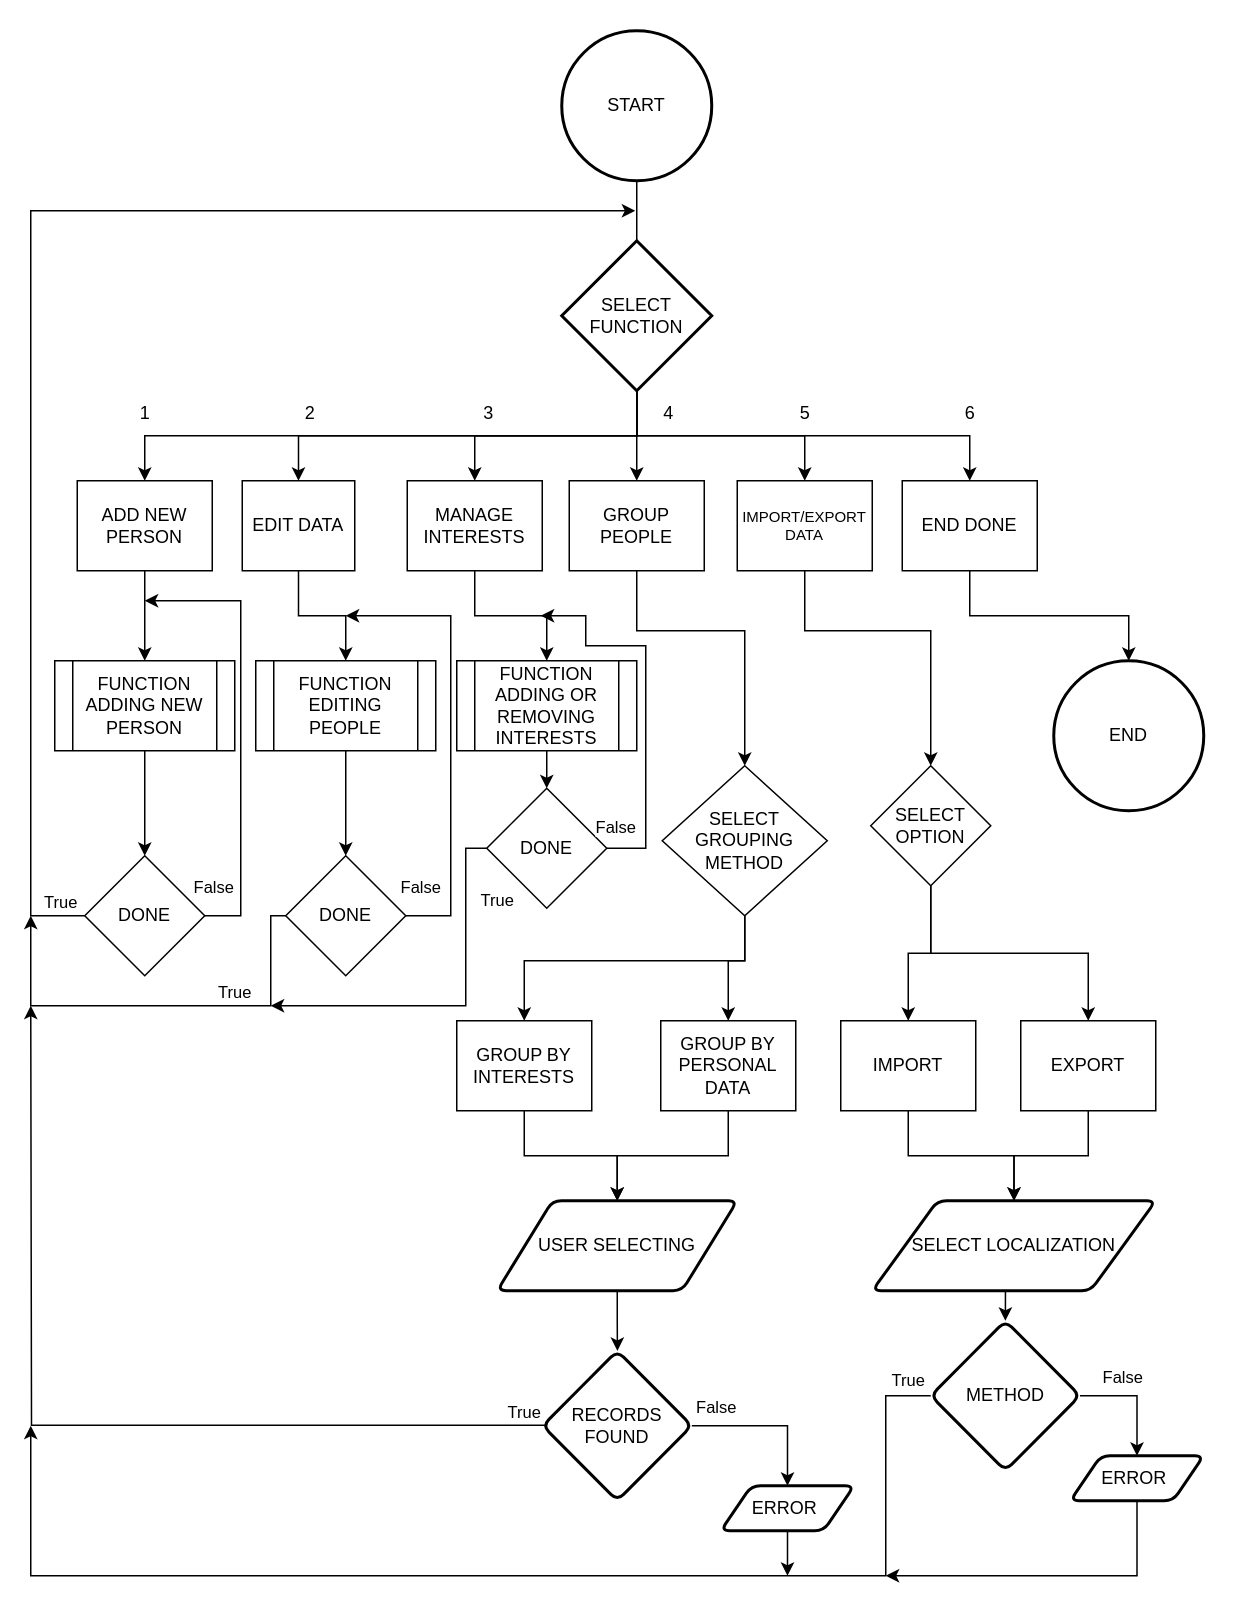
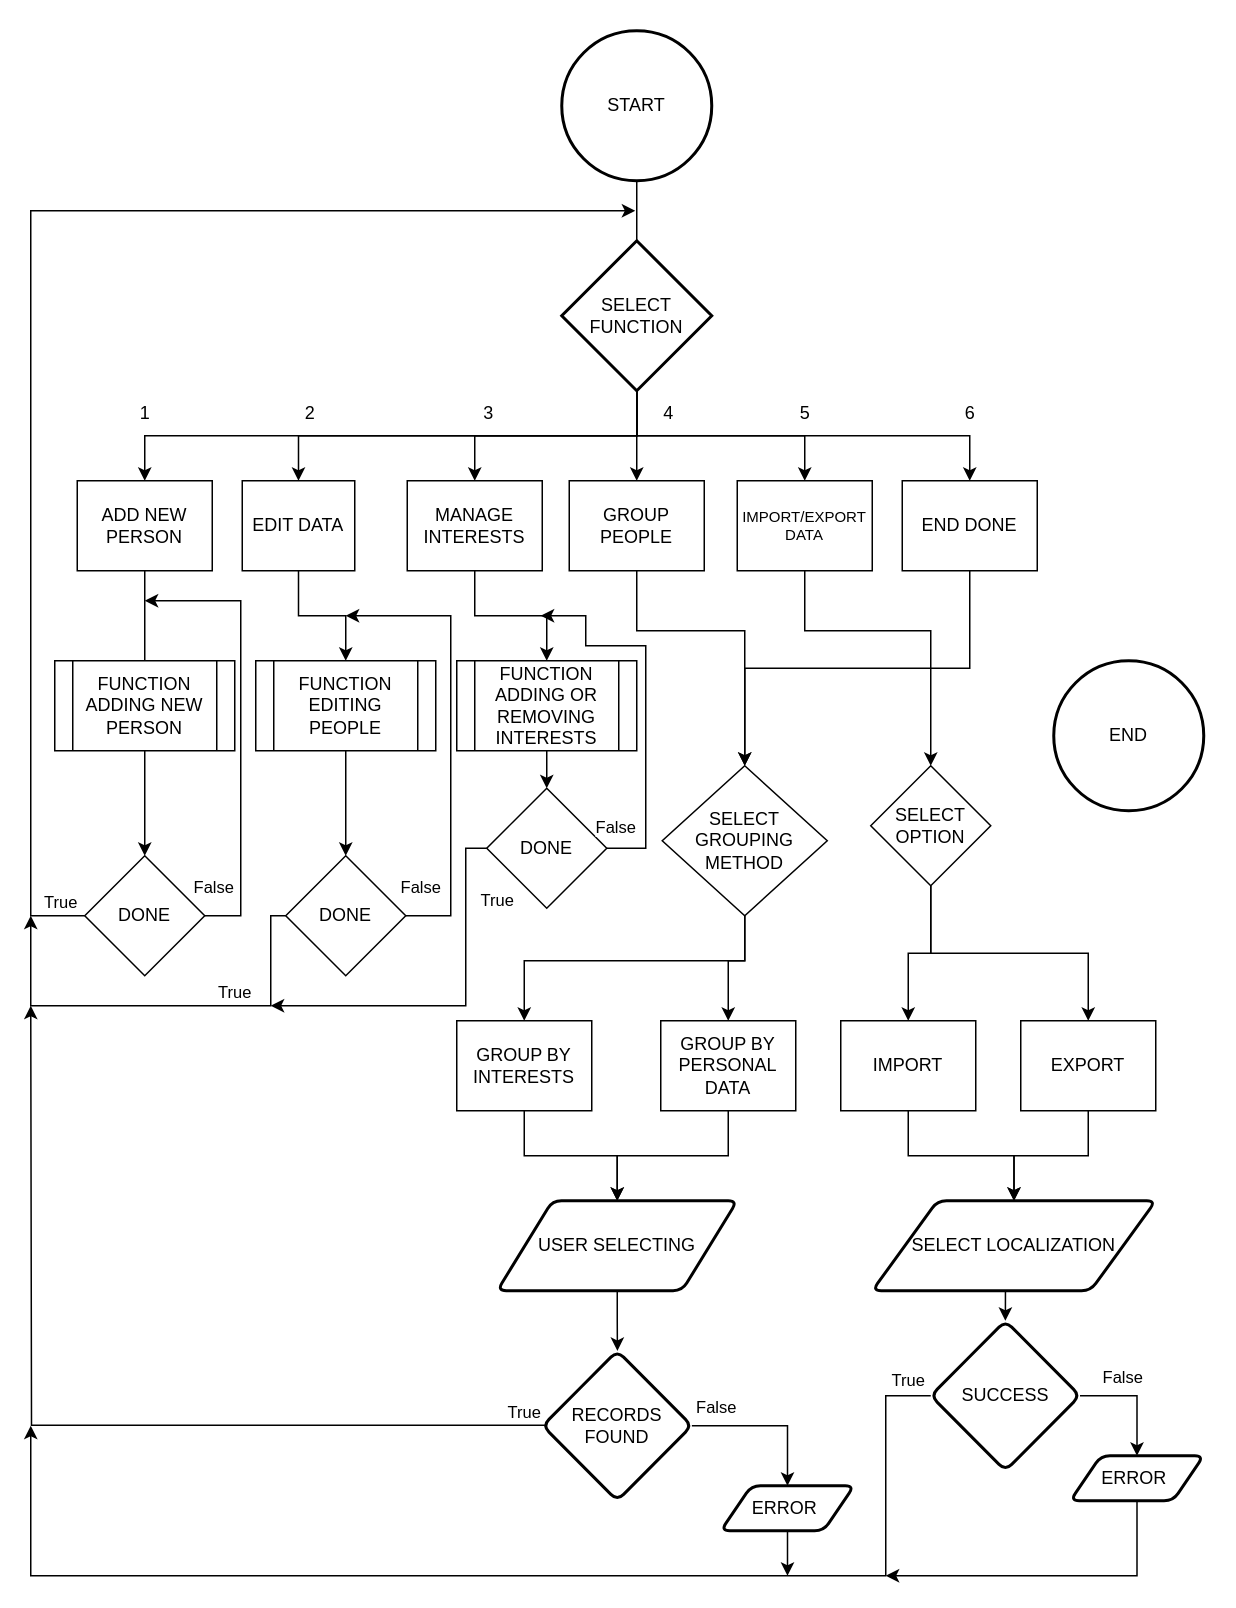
- <mxCell id="23" style="edgeStyle=orthogonalEdgeStyle;rounded=0;orthogonalLoop=1;jettySize=auto;html=1;exitX=0.5;exitY=1;exitDx=0;exitDy=0;entryX=0.5;entryY=0;entryDx=0;entryDy=0;entryPerimeter=0;" parent="1" source="21" target="22" edge="1"><mxGeometry relative="1" as="geometry" /></mxCell>
+ <mxCell id="23" style="edgeStyle=orthogonalEdgeStyle;rounded=0;orthogonalLoop=1;jettySize=auto;html=1;exitX=0.5;exitY=1;exitDx=0;exitDy=0;" parent="1" source="21" target="38" edge="1"><mxGeometry relative="1" as="geometry" /></mxCell>
- <mxCell id="10" style="edgeStyle=orthogonalEdgeStyle;rounded=0;orthogonalLoop=1;jettySize=auto;html=1;entryX=0.5;entryY=0;entryDx=0;entryDy=0;" parent="1" source="11" target="31" edge="1"><mxGeometry relative="1" as="geometry" /></mxCell>
+ <mxCell id="10" style="edgeStyle=orthogonalEdgeStyle;rounded=0;orthogonalLoop=1;jettySize=auto;html=1;entryX=0.5;entryY=0;entryDx=0;entryDy=0;endArrow=none;" parent="1" source="11" target="31" edge="1"><mxGeometry relative="1" as="geometry" /></mxCell>
- <mxCell id="76" value="METHOD" style="rhombus;whiteSpace=wrap;html=1;strokeWidth=2;rounded=1;arcSize=12;" parent="1" vertex="1"><mxGeometry x="620" y="880" width="99.5" height="100" as="geometry" /></mxCell>
+ <mxCell id="76" value="SUCCESS" style="rhombus;whiteSpace=wrap;html=1;strokeWidth=2;rounded=1;arcSize=12;" parent="1" vertex="1"><mxGeometry x="620" y="880" width="99.5" height="100" as="geometry" /></mxCell>
